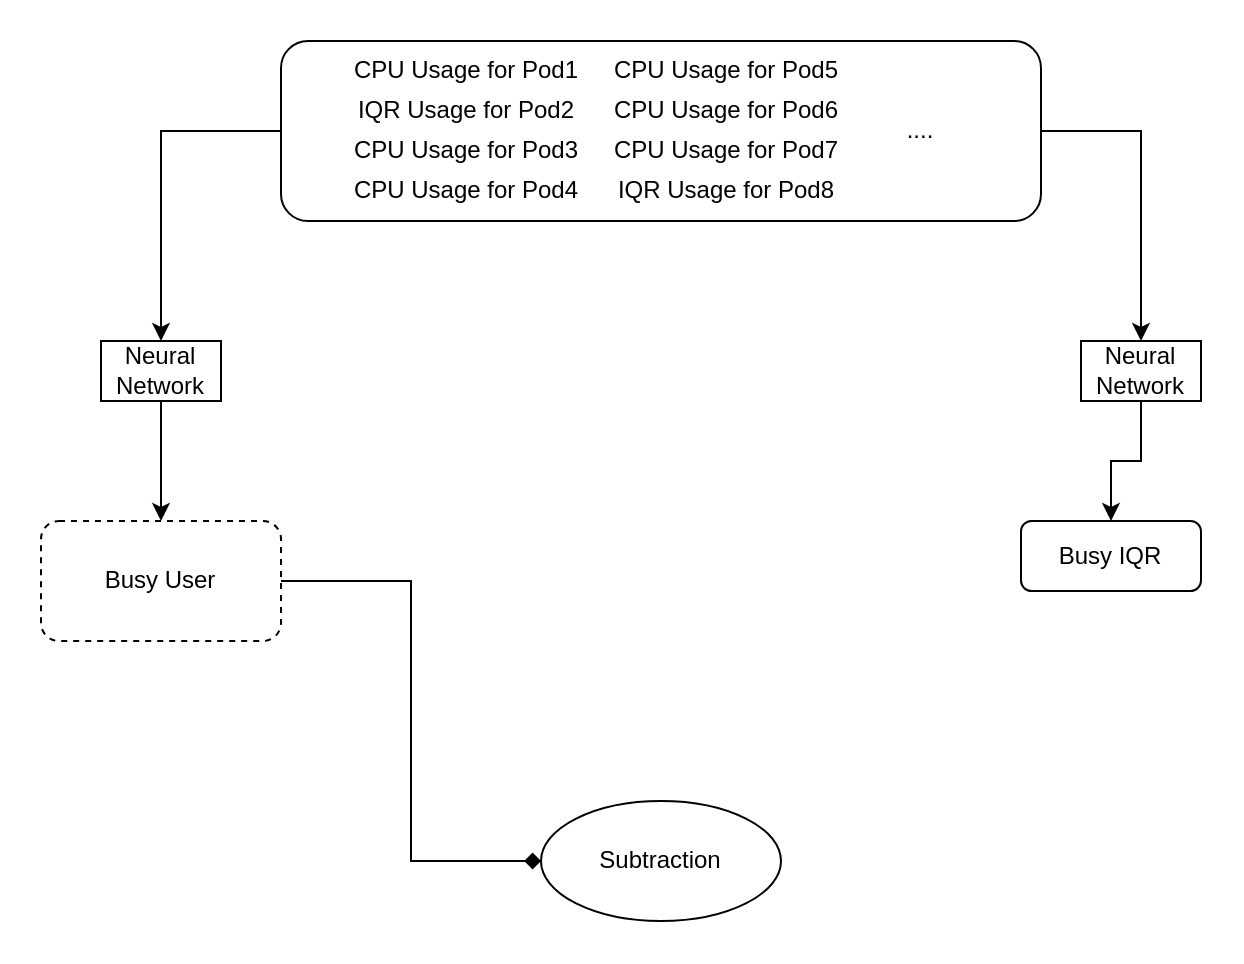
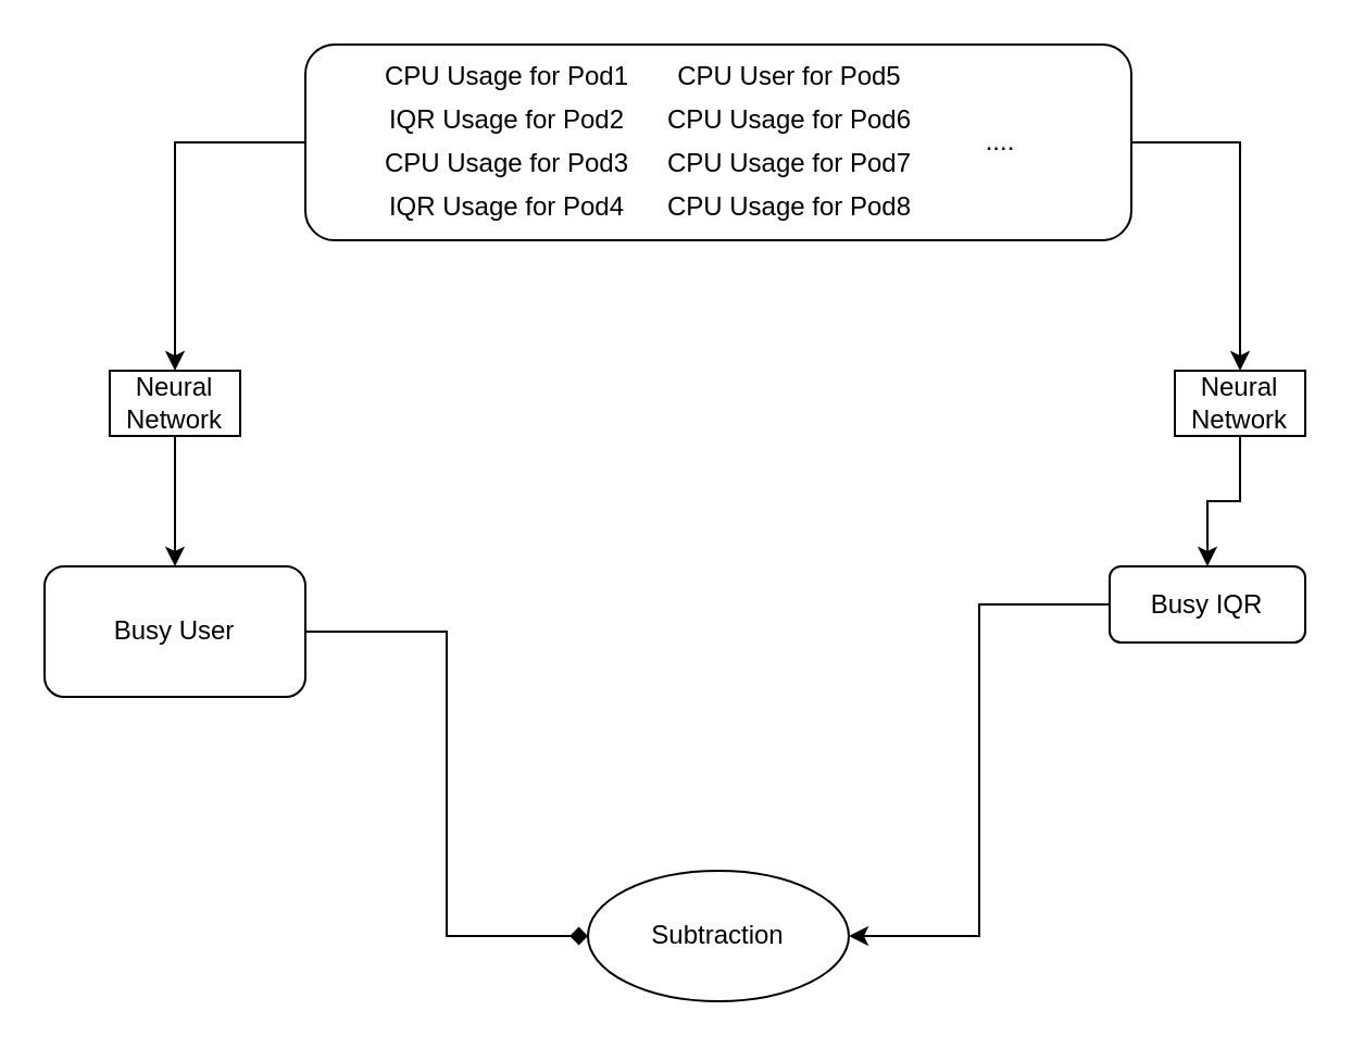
- <mxCell id="8" value="CPU Usage for Pod5" style="text;html=1;strokeColor=none;fillColor=none;align=center;verticalAlign=middle;whiteSpace=wrap;rounded=0;" vertex="1" parent="1"><mxGeometry x="290" y="30" width="146" height="10" as="geometry" /></mxCell>
+ <mxCell id="8" value="CPU User for Pod5" style="text;html=1;strokeColor=none;fillColor=none;align=center;verticalAlign=middle;whiteSpace=wrap;rounded=0;" vertex="1" parent="1"><mxGeometry x="290" y="30" width="146" height="10" as="geometry" /></mxCell>
- <mxCell id="7" value="CPU Usage for Pod4" style="text;html=1;strokeColor=none;fillColor=none;align=center;verticalAlign=middle;whiteSpace=wrap;rounded=0;" vertex="1" parent="1"><mxGeometry x="160" y="90" width="146" height="10" as="geometry" /></mxCell>
+ <mxCell id="7" value="IQR Usage for Pod4" style="text;html=1;strokeColor=none;fillColor=none;align=center;verticalAlign=middle;whiteSpace=wrap;rounded=0;" vertex="1" parent="1"><mxGeometry x="160" y="90" width="146" height="10" as="geometry" /></mxCell>
- <mxCell id="10" value="IQR Usage for Pod8" style="text;html=1;strokeColor=none;fillColor=none;align=center;verticalAlign=middle;whiteSpace=wrap;rounded=0;" vertex="1" parent="1"><mxGeometry x="290" y="90" width="146" height="10" as="geometry" /></mxCell>
+ <mxCell id="10" value="CPU Usage for Pod8" style="text;html=1;strokeColor=none;fillColor=none;align=center;verticalAlign=middle;whiteSpace=wrap;rounded=0;" vertex="1" parent="1"><mxGeometry x="290" y="90" width="146" height="10" as="geometry" /></mxCell>
- <mxCell id="14" value="Busy User" style="rounded=1;whiteSpace=wrap;html=1;dashed=1;" vertex="1" parent="1"><mxGeometry x="20" y="260" width="120" height="60" as="geometry" /></mxCell>
+ <mxCell id="14" value="Busy User" style="rounded=1;whiteSpace=wrap;html=1;" vertex="1" parent="1"><mxGeometry x="20" y="260" width="120" height="60" as="geometry" /></mxCell>
+ <mxCell id="15" style="edgeStyle=orthogonalEdgeStyle;rounded=0;orthogonalLoop=1;jettySize=auto;html=1;entryX=1;entryY=0.5;entryDx=0;entryDy=0;" edge="1" parent="1" source="16" target="23"><mxGeometry relative="1" as="geometry" /></mxCell>
